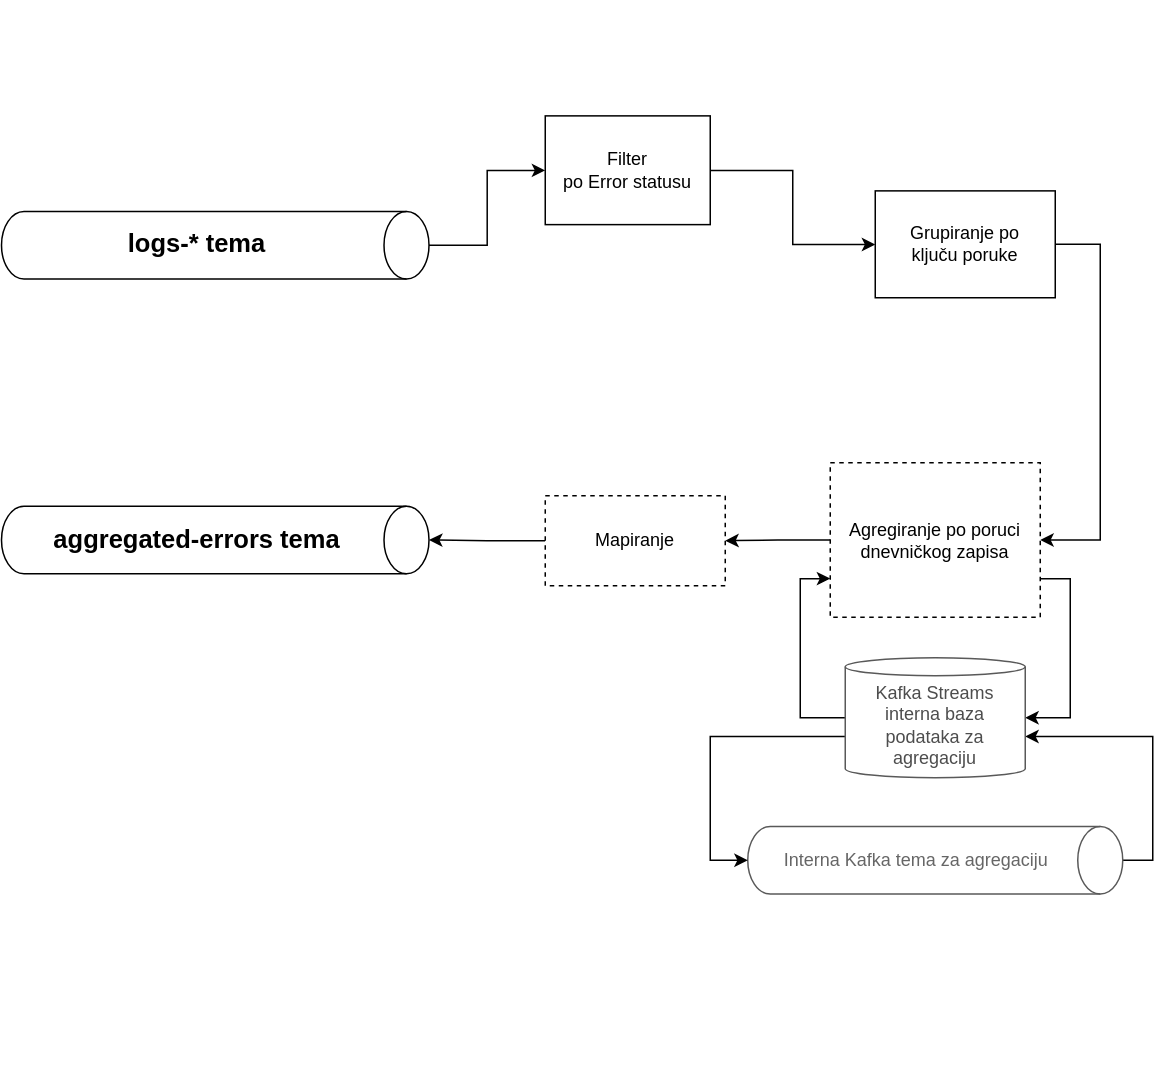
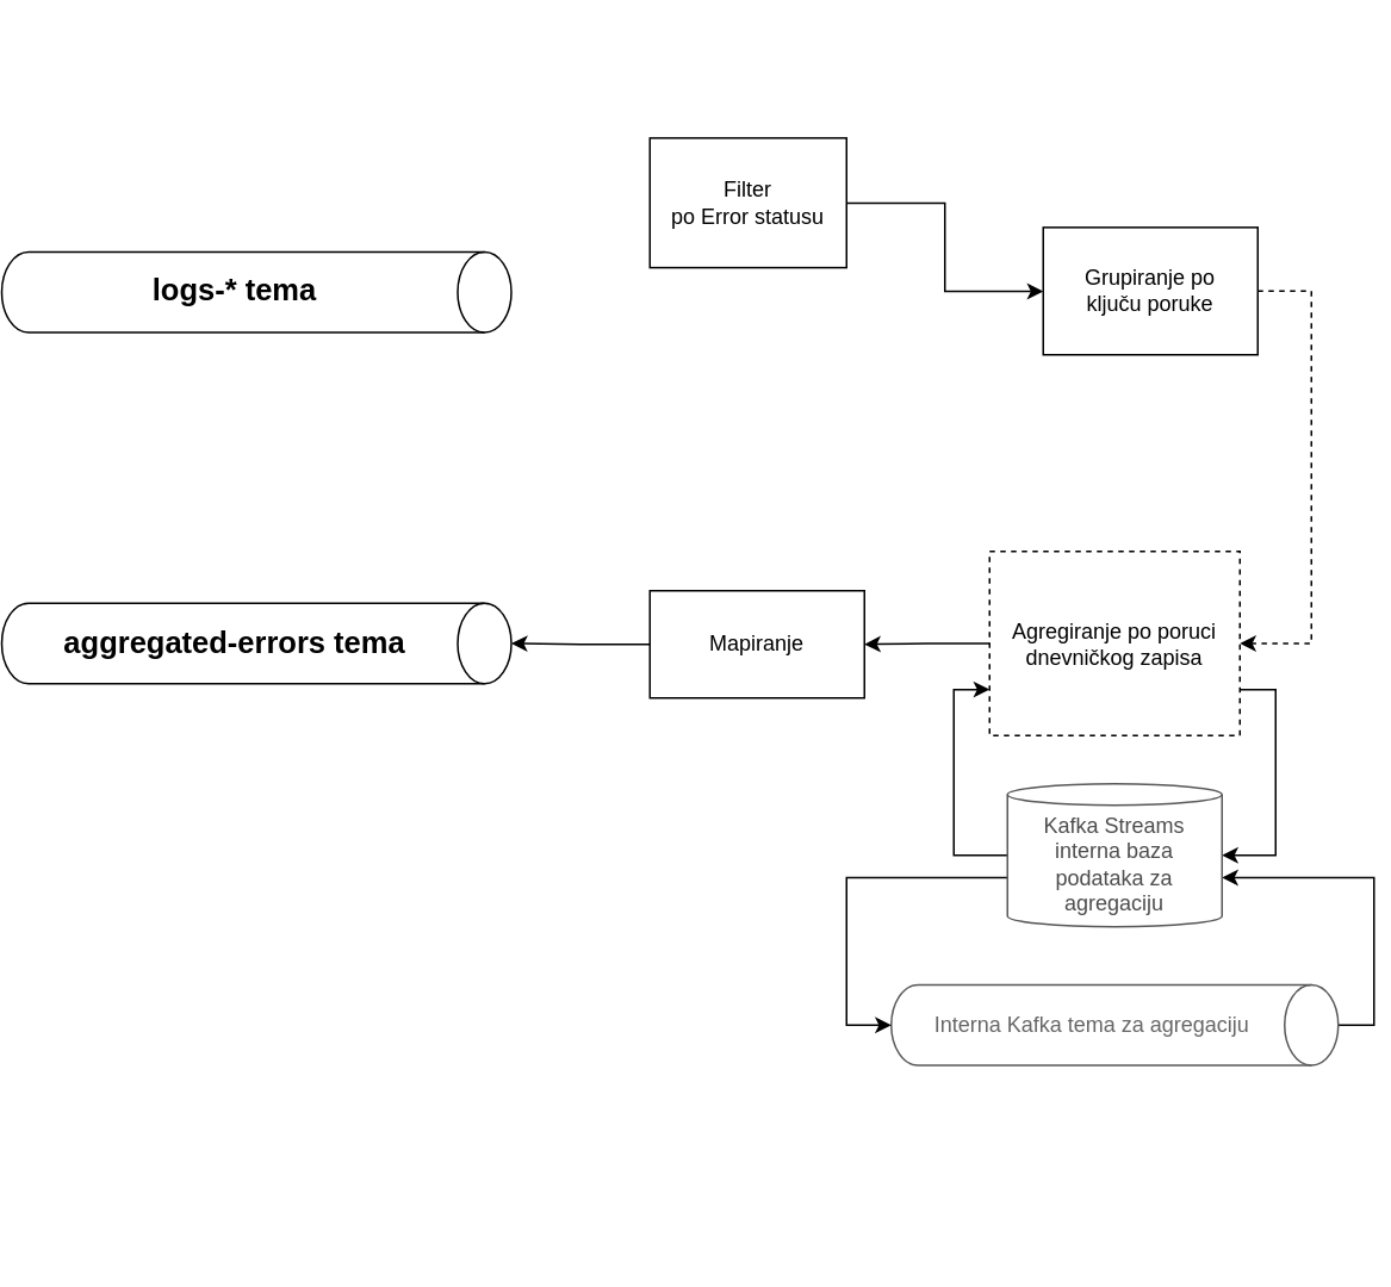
- <mxCell id="2" style="edgeStyle=orthogonalEdgeStyle;rounded=0;orthogonalLoop=1;jettySize=auto;html=1;" parent="1" source="3" target="5" edge="1"><mxGeometry relative="1" as="geometry" /></mxCell>
- <mxCell id="6" style="edgeStyle=orthogonalEdgeStyle;rounded=0;orthogonalLoop=1;jettySize=auto;html=1;entryX=1;entryY=0.5;entryDx=0;entryDy=0;exitX=1;exitY=0.5;exitDx=0;exitDy=0;" parent="1" source="7" target="12" edge="1"><mxGeometry relative="1" as="geometry"><Array as="points"><mxPoint x="633" y="163" /><mxPoint x="633" y="360" /></Array></mxGeometry></mxCell>
+ <mxCell id="6" style="edgeStyle=orthogonalEdgeStyle;rounded=0;orthogonalLoop=1;jettySize=auto;html=1;entryX=1;entryY=0.5;entryDx=0;entryDy=0;exitX=1;exitY=0.5;exitDx=0;exitDy=0;dashed=1;" parent="1" source="7" target="12" edge="1"><mxGeometry relative="1" as="geometry"><Array as="points"><mxPoint x="633" y="163" /><mxPoint x="633" y="360" /></Array></mxGeometry></mxCell>
- <mxCell id="18" value="Mapiranje" style="rounded=0;whiteSpace=wrap;html=1;dashed=1;" parent="1" vertex="1"><mxGeometry x="263" y="330" width="120" height="60" as="geometry" /></mxCell>
+ <mxCell id="18" value="Mapiranje" style="rounded=0;whiteSpace=wrap;html=1;" parent="1" vertex="1"><mxGeometry x="263" y="330" width="120" height="60" as="geometry" /></mxCell>
